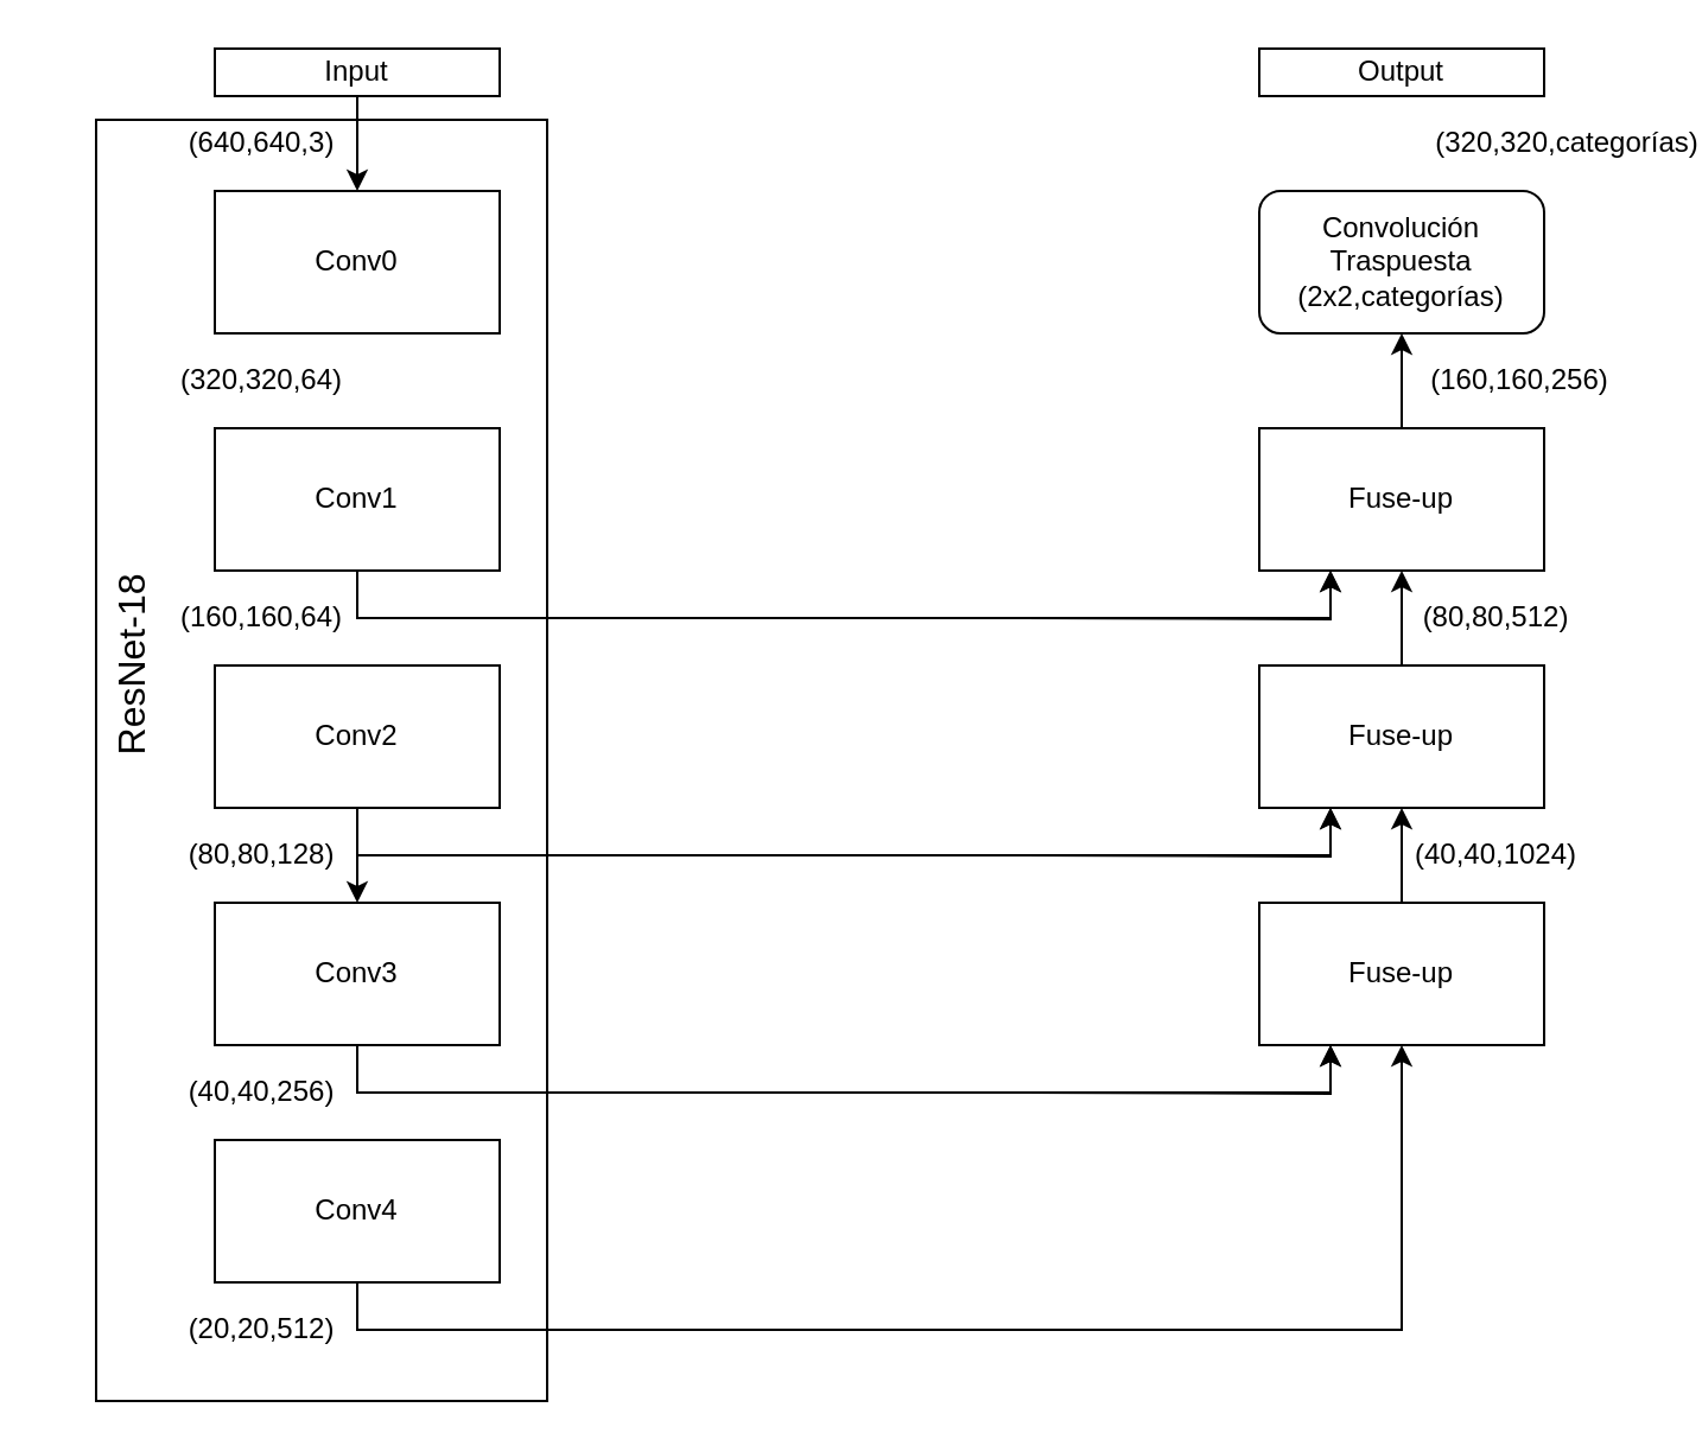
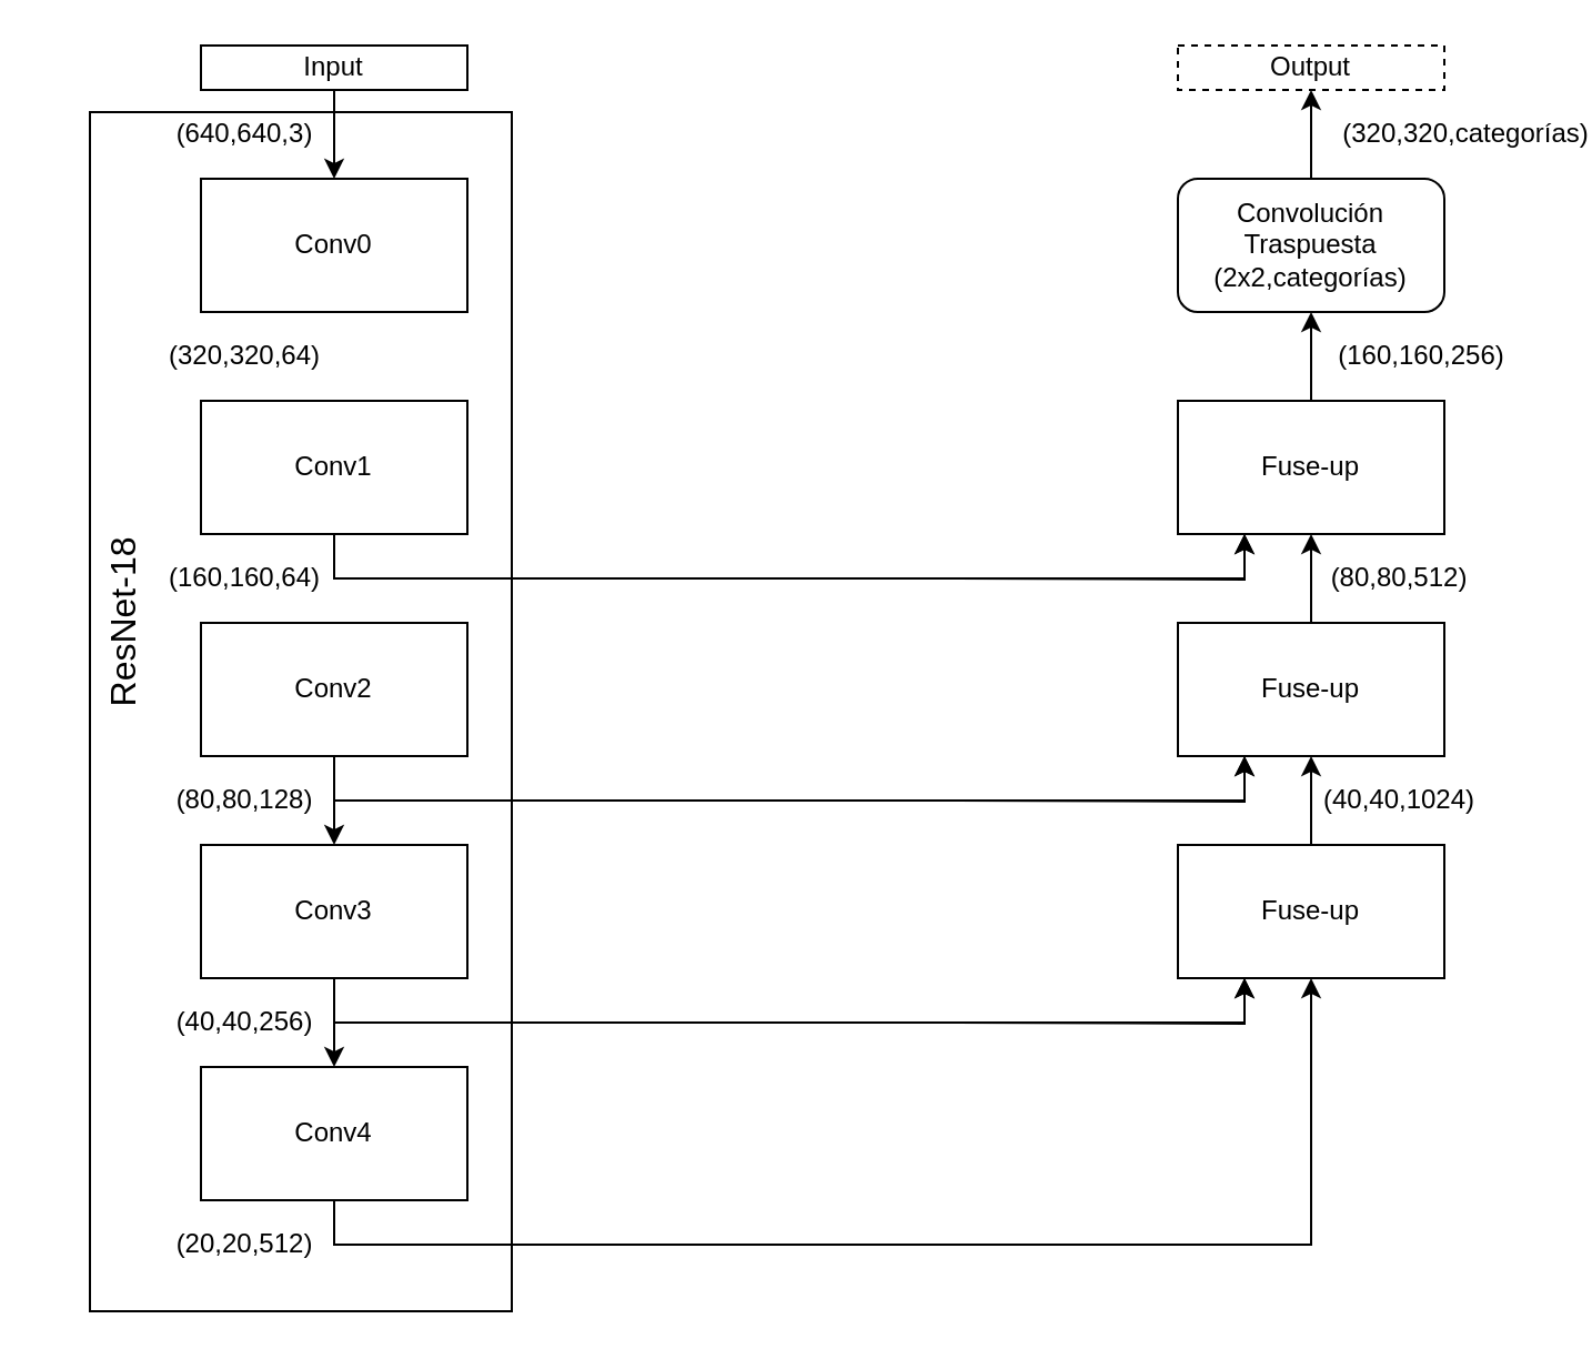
- <mxCell id="13" value="Output" style="rounded=0;whiteSpace=wrap;html=1;" parent="1" vertex="1"><mxGeometry x="530" y="20" width="120" height="20" as="geometry" /></mxCell>
+ <mxCell id="13" value="Output" style="rounded=0;whiteSpace=wrap;html=1;dashed=1;" parent="1" vertex="1"><mxGeometry x="530" y="20" width="120" height="20" as="geometry" /></mxCell>
+ <mxCell id="34" style="edgeStyle=orthogonalEdgeStyle;rounded=0;orthogonalLoop=1;jettySize=auto;html=1;exitX=0.5;exitY=0;exitDx=0;exitDy=0;" parent="1" source="35" target="13" edge="1"><mxGeometry relative="1" as="geometry" /></mxCell>
+ <mxCell id="8" style="edgeStyle=orthogonalEdgeStyle;rounded=0;orthogonalLoop=1;jettySize=auto;html=1;exitX=0.5;exitY=1;exitDx=0;exitDy=0;entryX=0.5;entryY=0;entryDx=0;entryDy=0;" parent="1" source="10" target="12" edge="1"><mxGeometry relative="1" as="geometry" /></mxCell>
